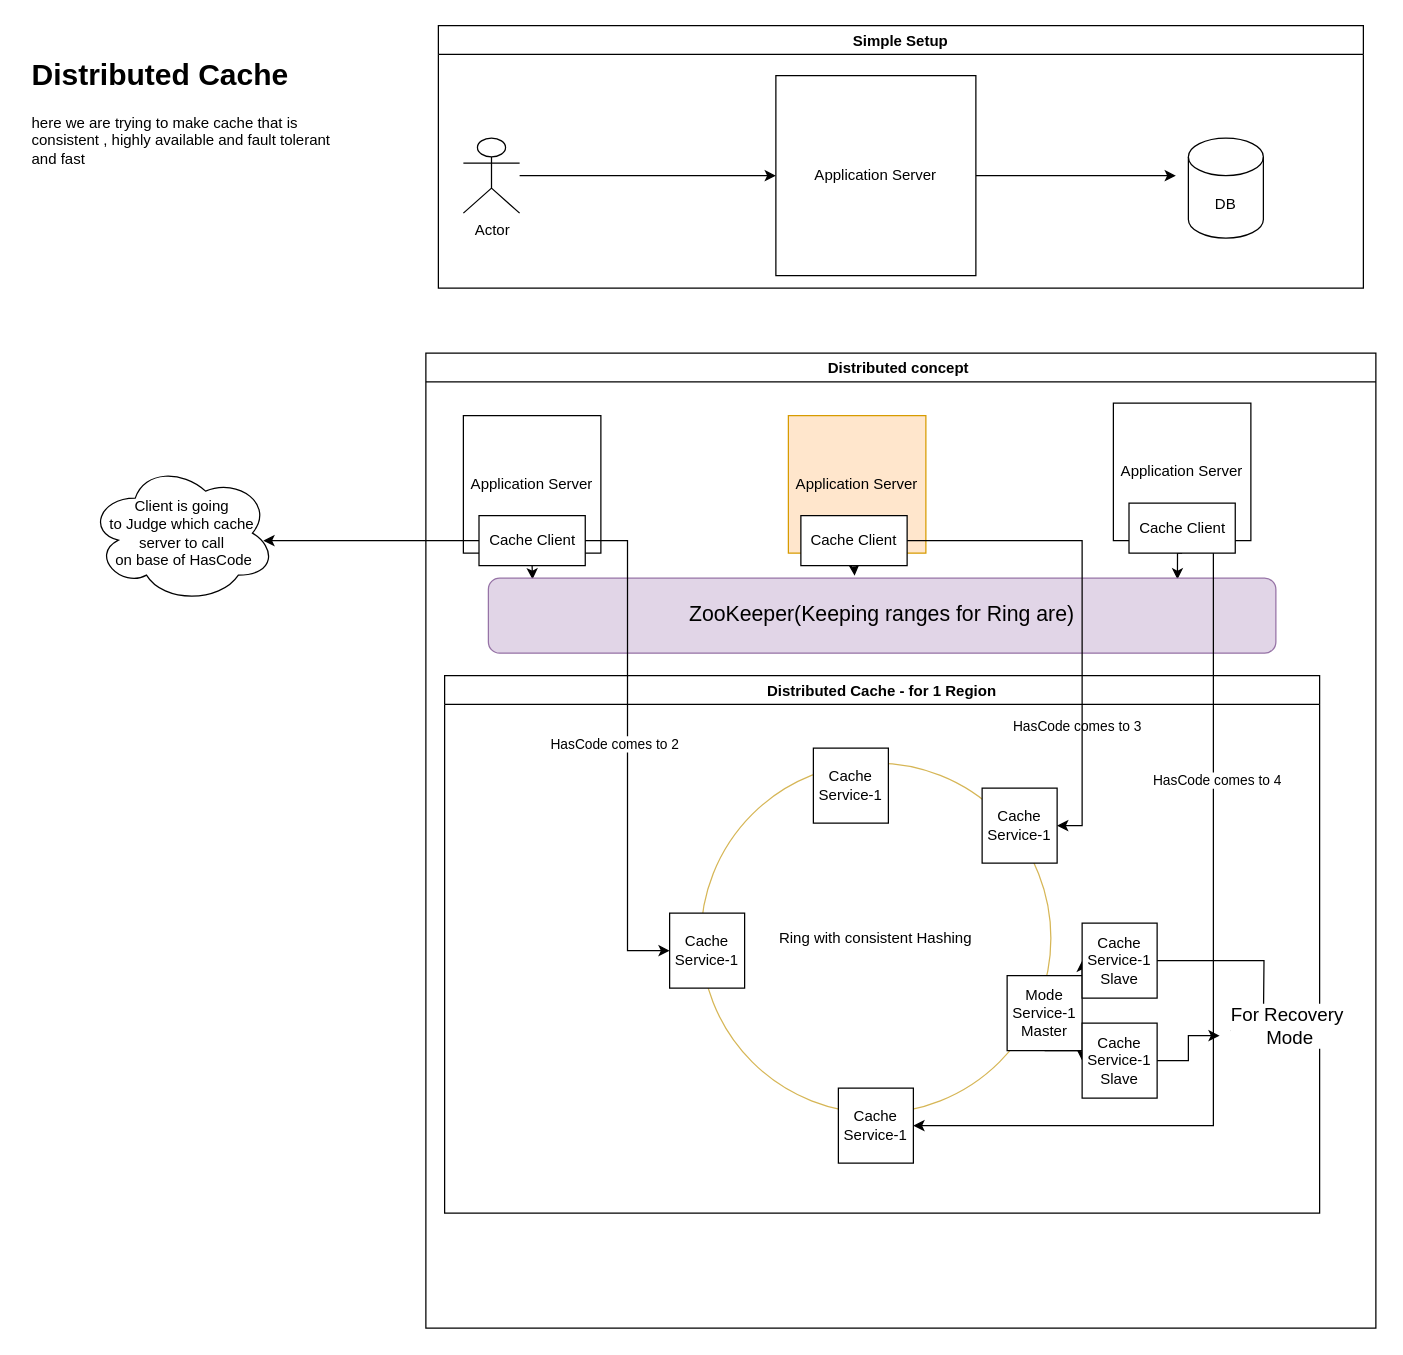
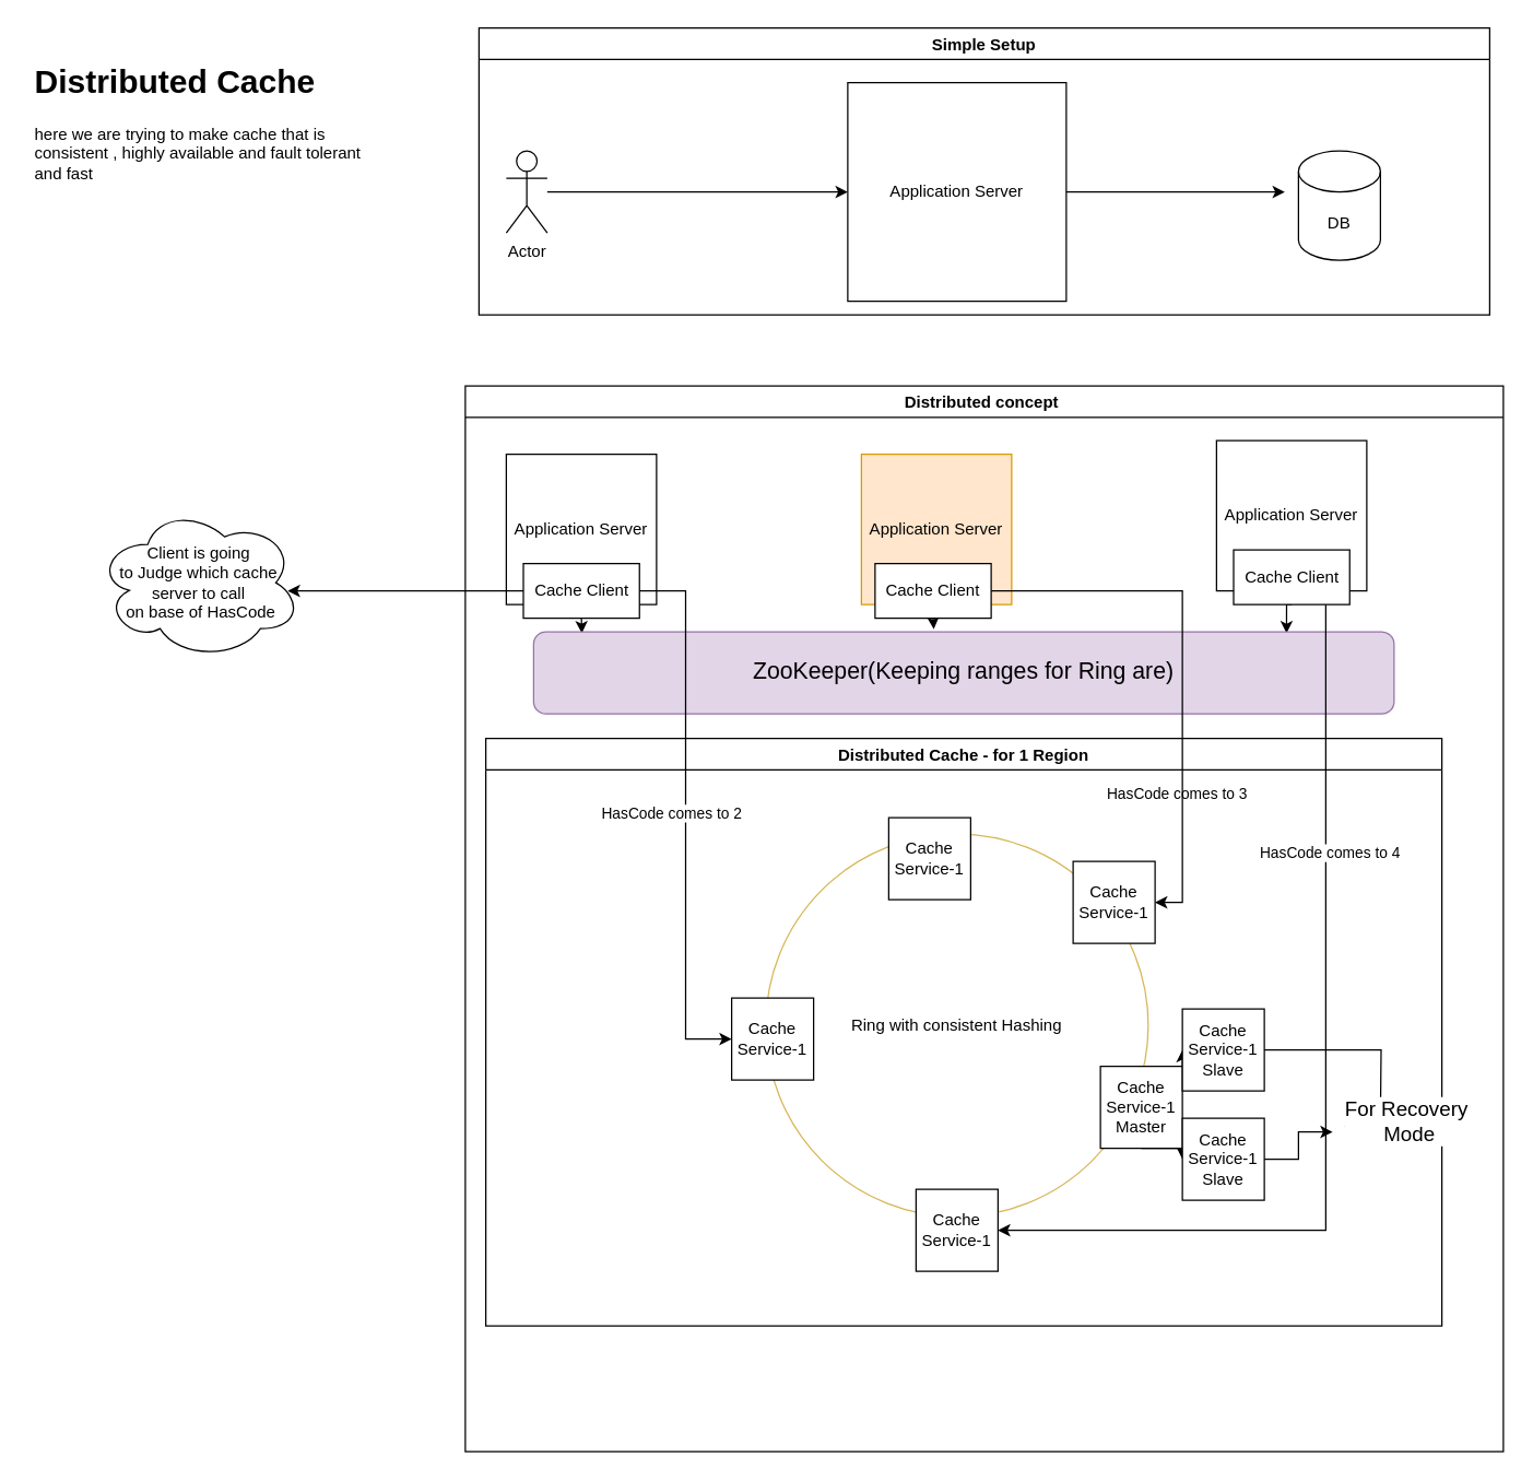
- <mxCell id="5" value="Actor" style="shape=umlActor;verticalLabelPosition=bottom;verticalAlign=top;html=1;outlineConnect=0;" parent="1" vertex="1"><mxGeometry x="370" y="110" width="45" height="60" as="geometry" /></mxCell>
+ <mxCell id="5" value="Actor" style="shape=umlActor;verticalLabelPosition=bottom;verticalAlign=top;html=1;outlineConnect=0;" parent="1" vertex="1"><mxGeometry x="370" y="110" width="30" height="60" as="geometry" /></mxCell>
- <mxCell id="11" value="Mode Service-1&lt;br&gt;Master" style="whiteSpace=wrap;html=1;aspect=fixed;align=center;" parent="1" vertex="1"><mxGeometry x="805" y="780" width="60" height="60" as="geometry" /></mxCell>
+ <mxCell id="11" value="Cache Service-1&lt;br&gt;Master" style="whiteSpace=wrap;html=1;aspect=fixed;align=center;" parent="1" vertex="1"><mxGeometry x="805" y="780" width="60" height="60" as="geometry" /></mxCell>
